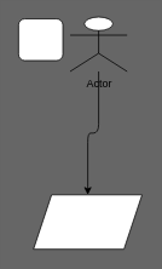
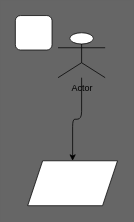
- <mxCell id="4" value="Actor" style="shape=umlActor;verticalLabelPosition=bottom;verticalAlign=top;html=1;outlineConnect=0;" vertex="1" parent="1"><mxGeometry x="77" y="18" width="63" height="60" as="geometry" /></mxCell>
+ <mxCell id="4" value="Actor" style="shape=umlActor;verticalLabelPosition=bottom;verticalAlign=top;html=1;outlineConnect=0;" vertex="1" parent="1"><mxGeometry x="77" y="43" width="63" height="60" as="geometry" /></mxCell>
